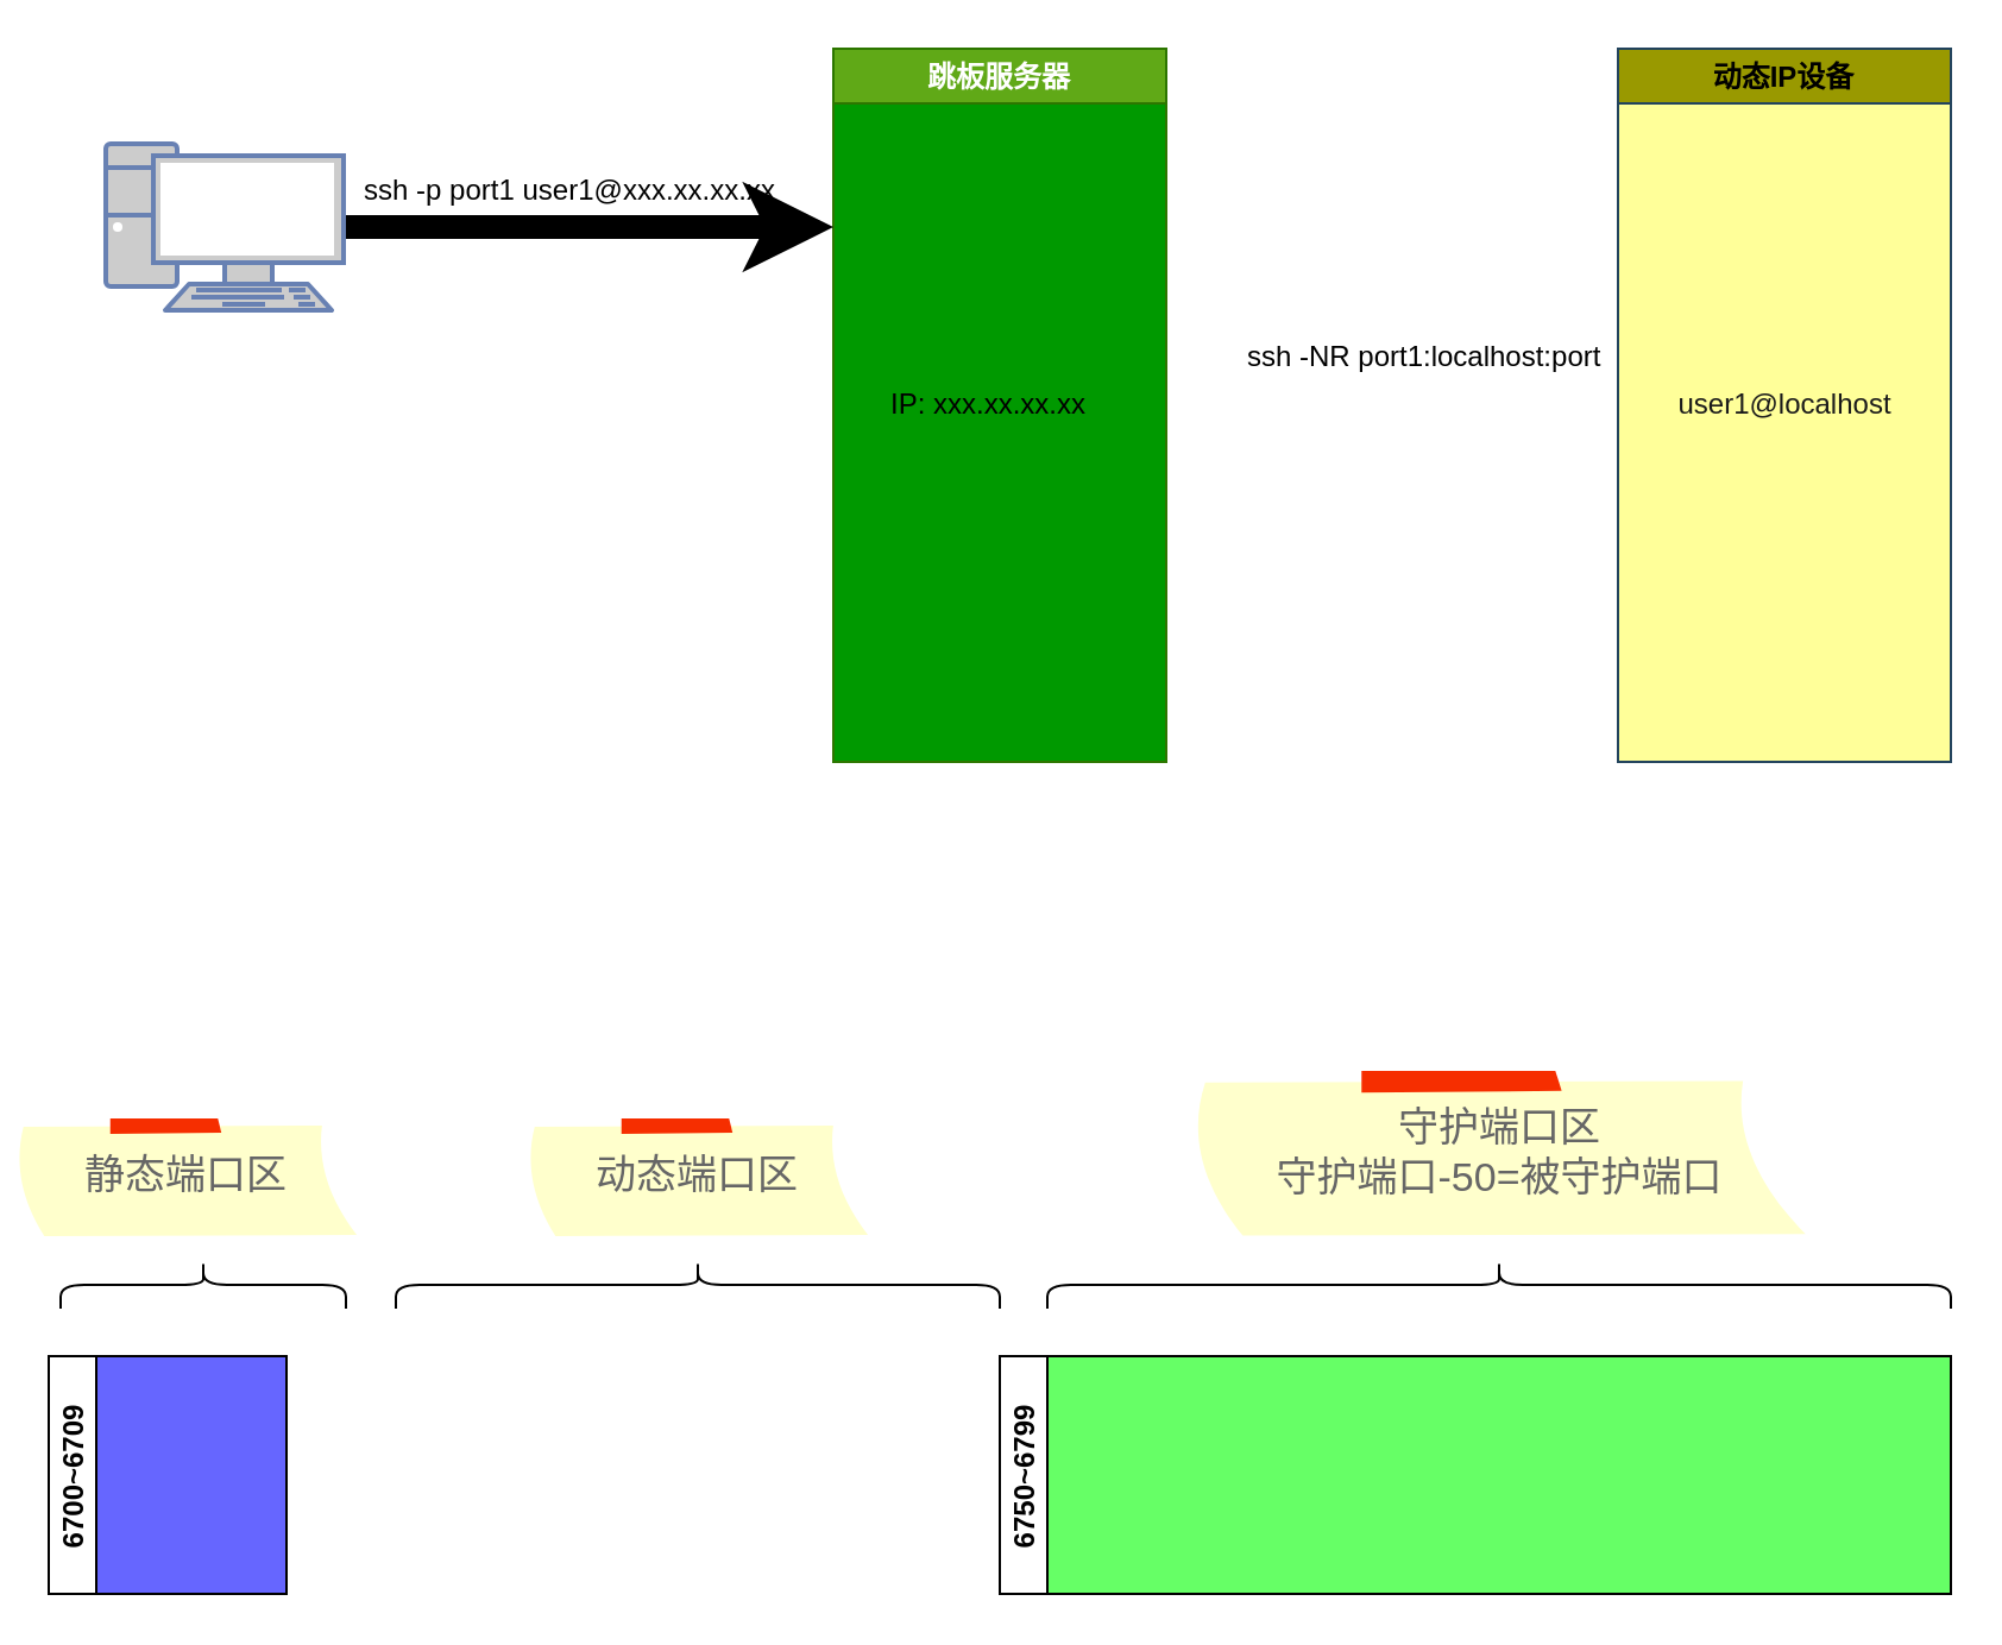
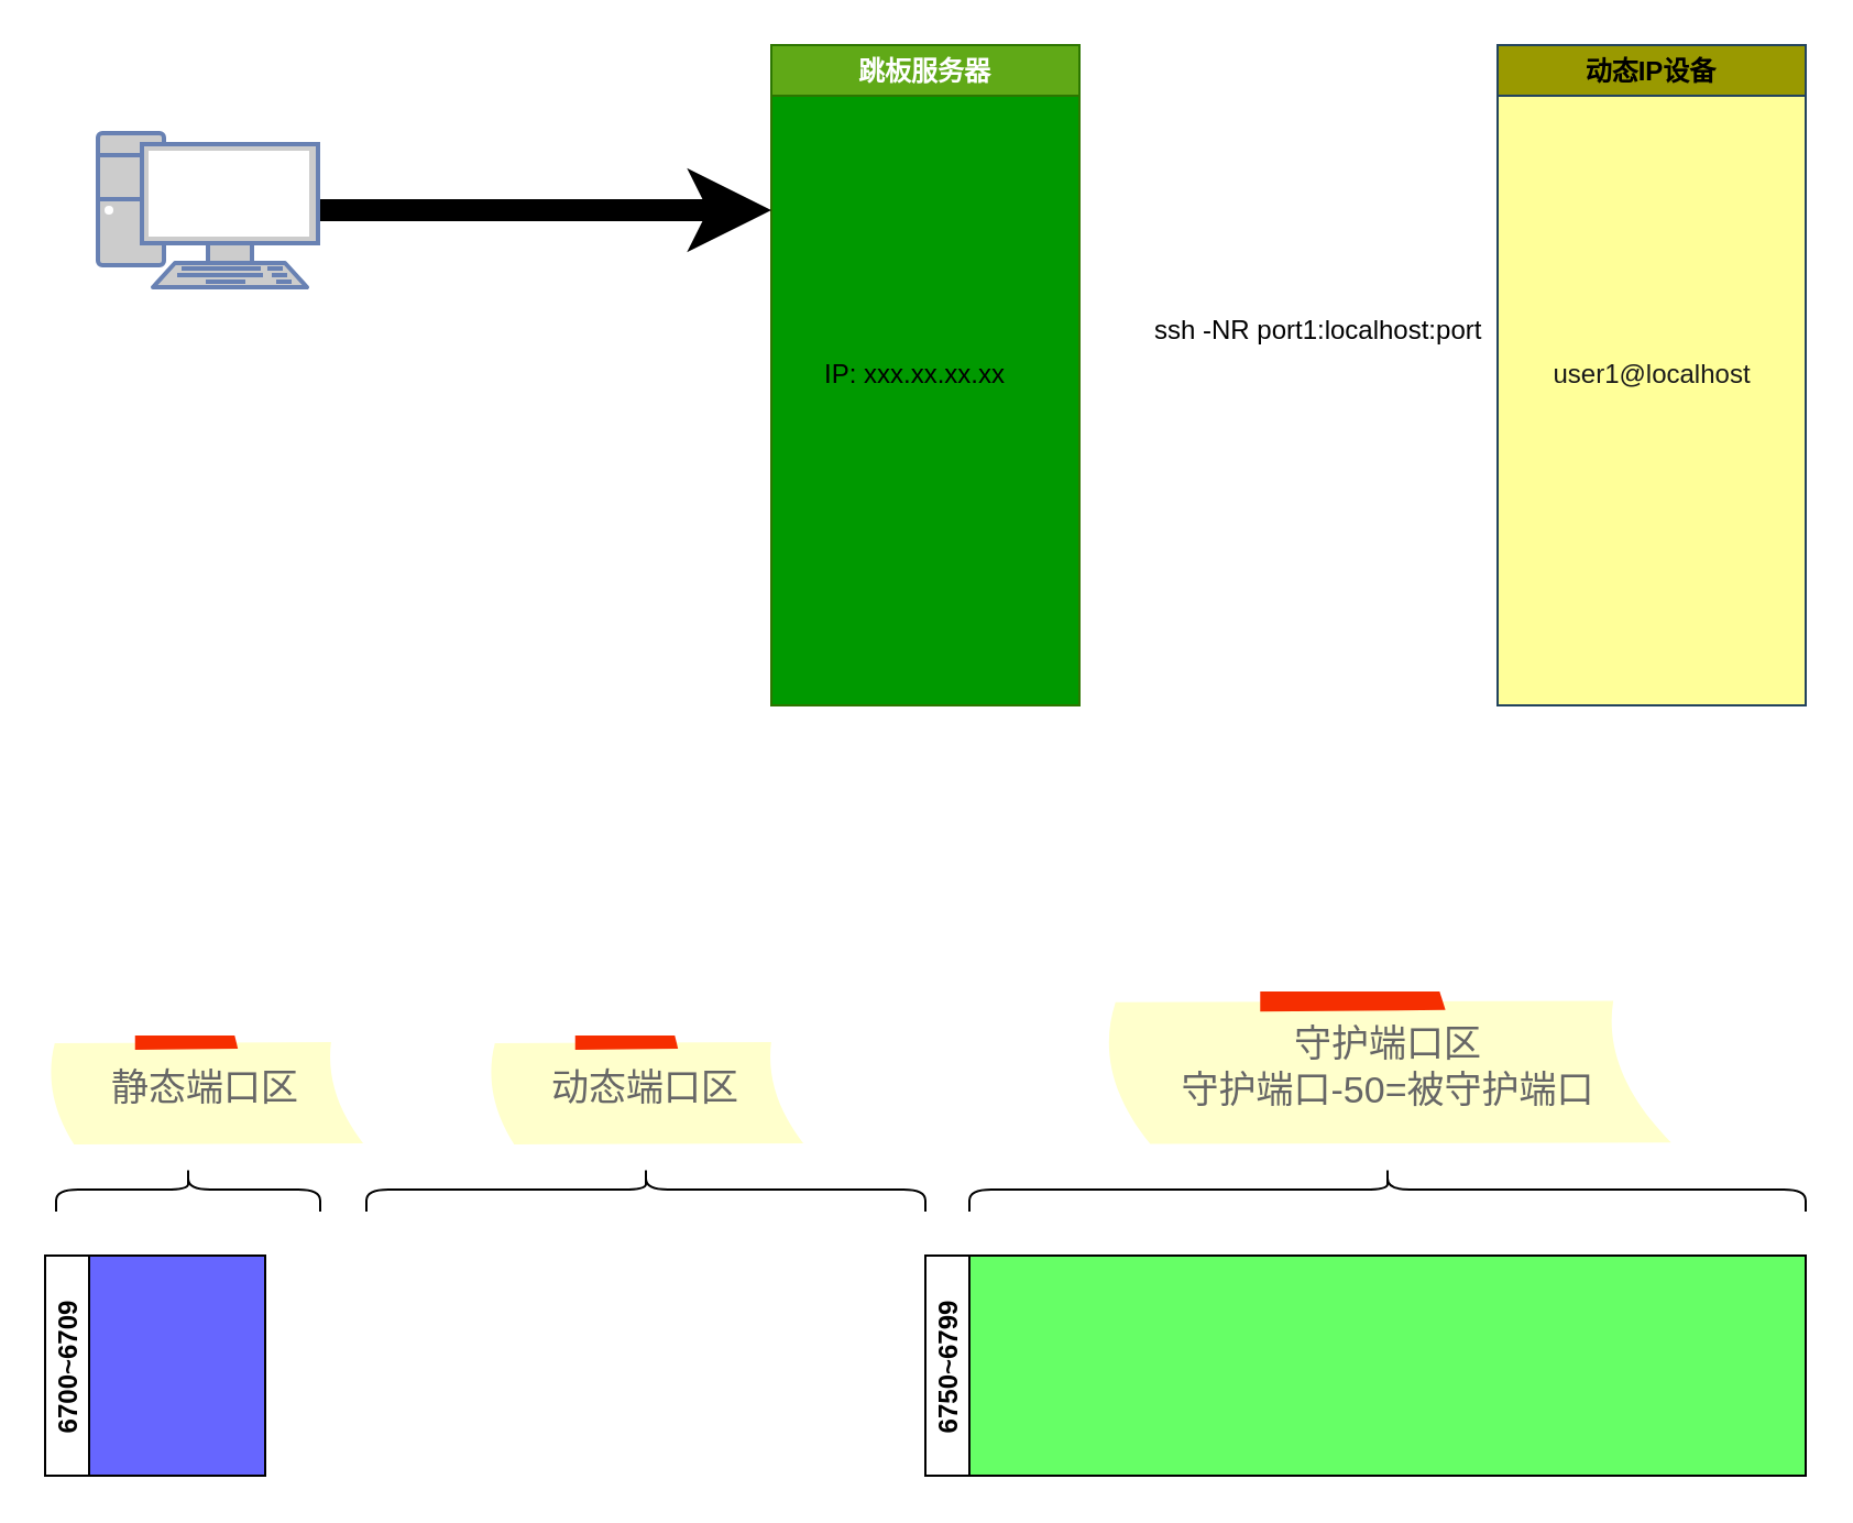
- <mxCell id="9" value="ssh -p port1 user1@xxx.xx.xx.xx" style="text;html=1;align=center;verticalAlign=middle;resizable=0;points=[];autosize=1;strokeColor=none;fillColor=none;" parent="1" vertex="1"><mxGeometry x="144" y="70" width="190" height="20" as="geometry" /></mxCell>
- <mxCell id="14" value="静态端口区" style="strokeWidth=1;shadow=0;dashed=0;align=center;html=1;shape=mxgraph.mockup.text.stickyNote2;fontColor=#666666;mainText=;fontSize=17;whiteSpace=wrap;fillColor=#ffffcc;strokeColor=#F62E00;" vertex="1" parent="1"><mxGeometry x="5" y="470" width="146" height="50" as="geometry" /></mxCell>
+ <mxCell id="14" value="静态端口区" style="strokeWidth=1;shadow=0;dashed=0;align=center;html=1;shape=mxgraph.mockup.text.stickyNote2;fontColor=#666666;mainText=;fontSize=17;whiteSpace=wrap;fillColor=#ffffcc;strokeColor=#F62E00;" vertex="1" parent="1"><mxGeometry x="20" y="470" width="146" height="50" as="geometry" /></mxCell>
